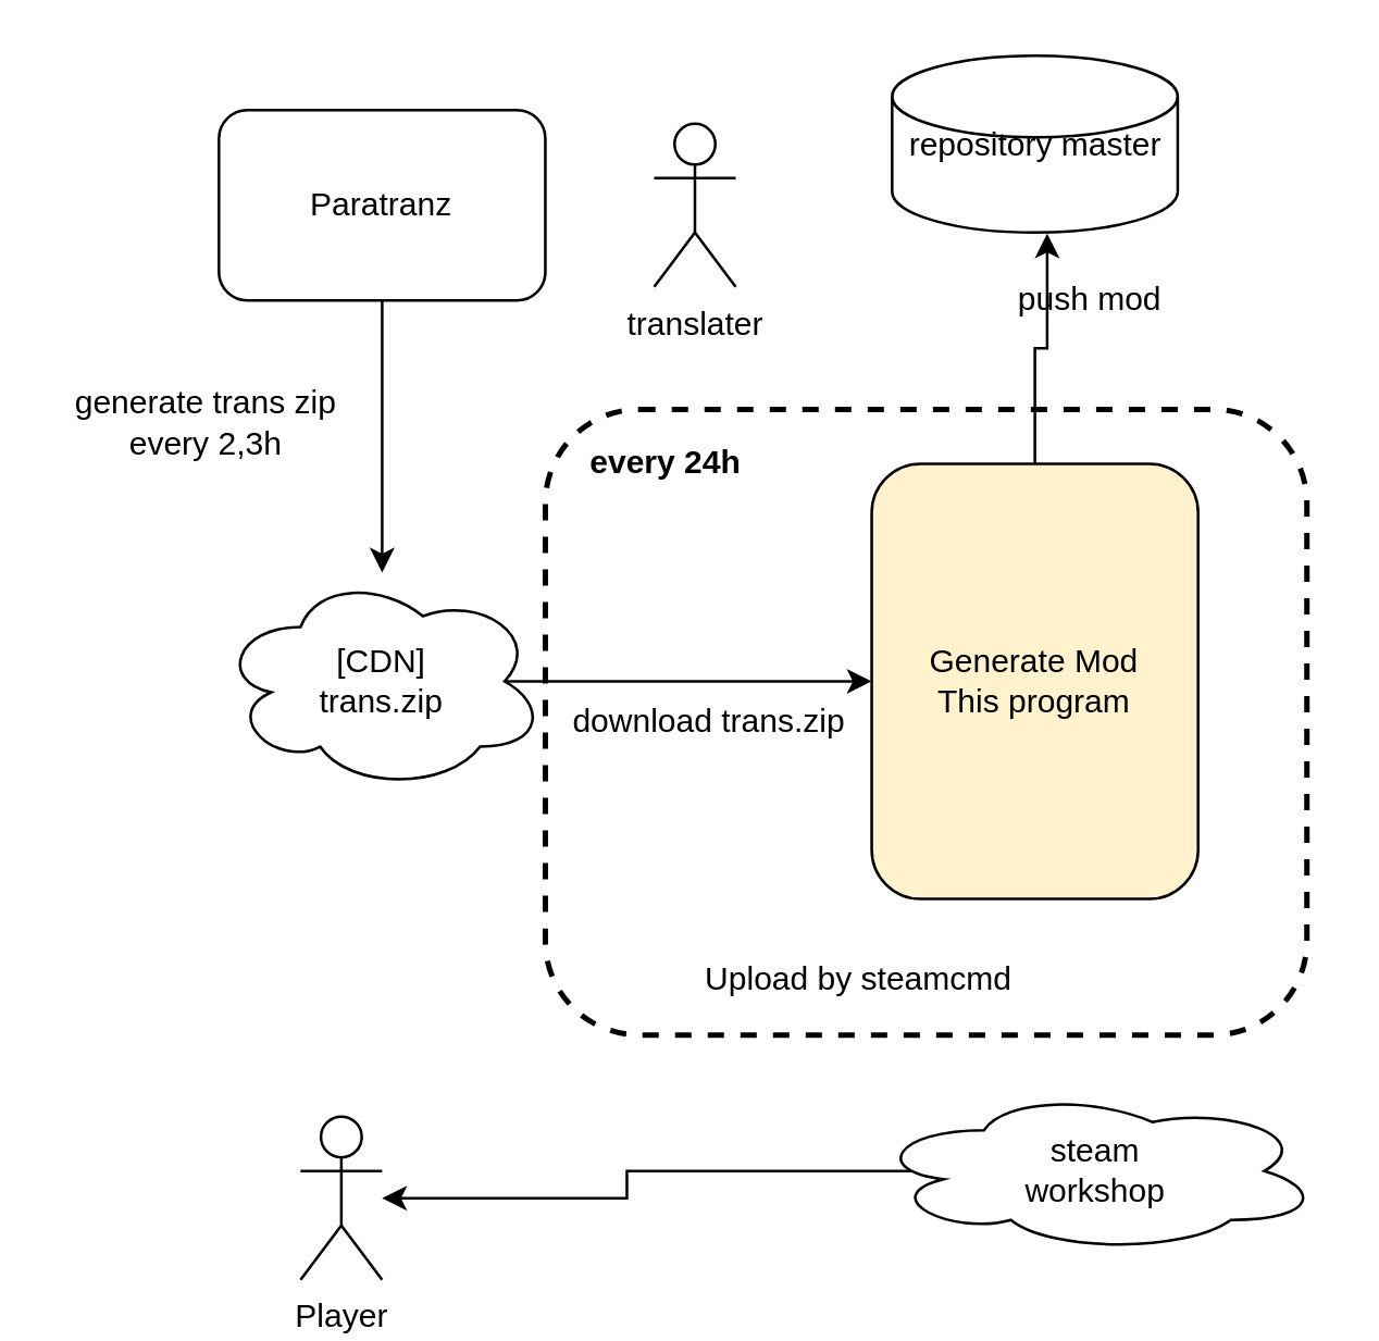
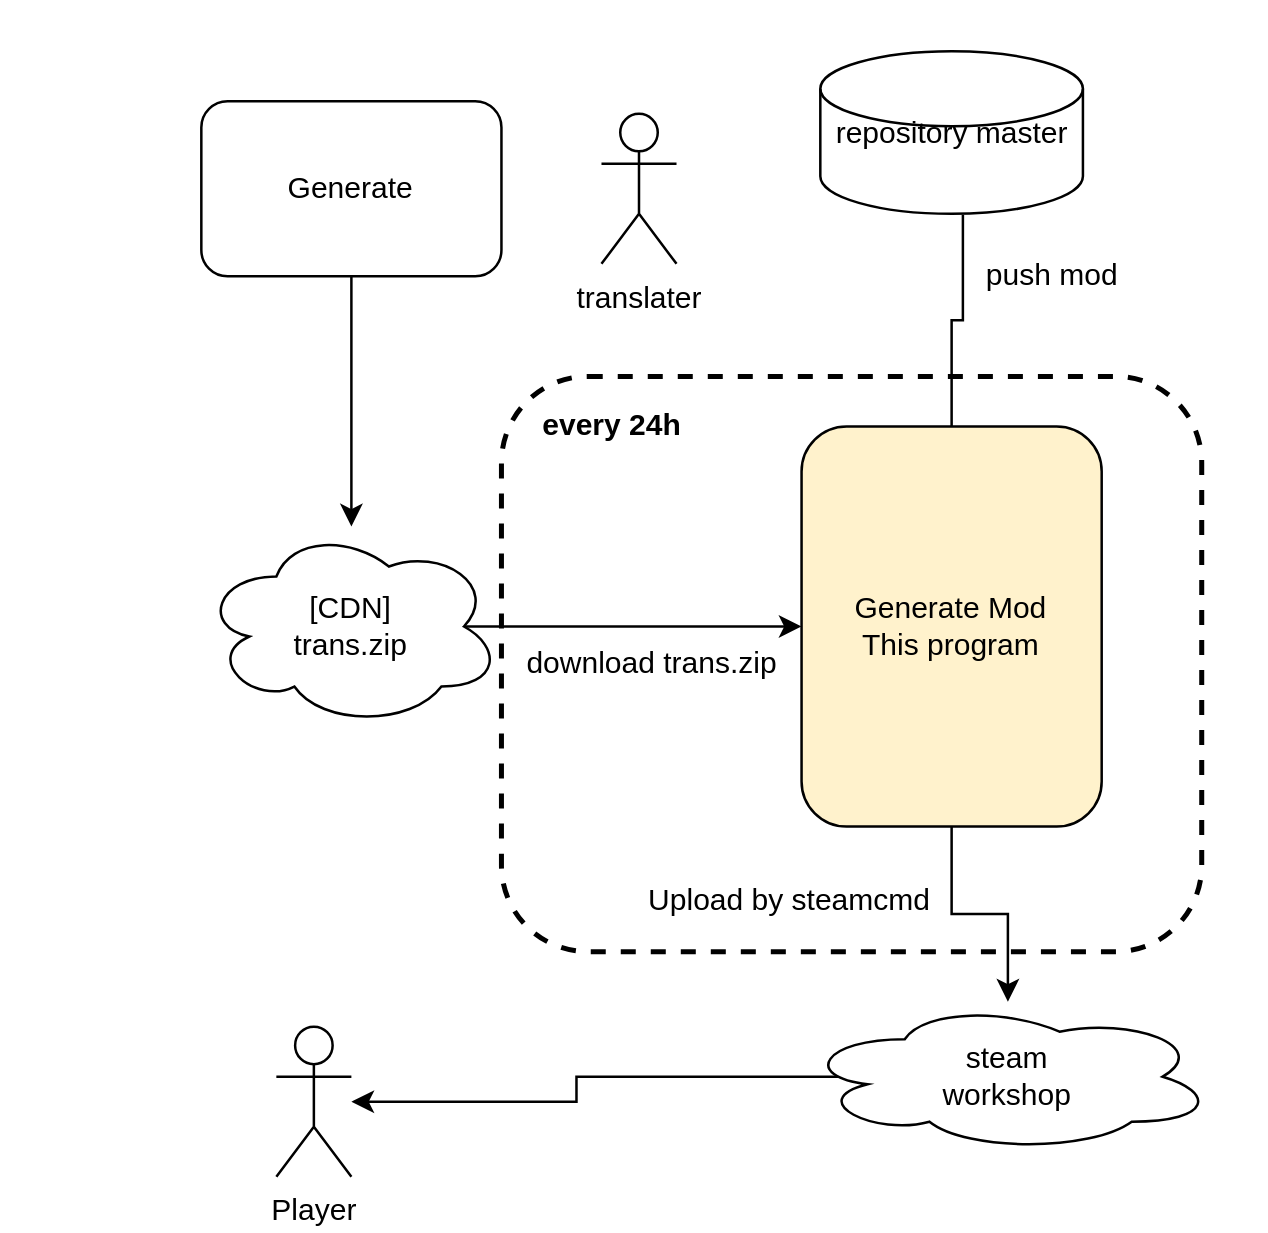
- <mxCell id="3" value="Paratranz" style="rounded=1;whiteSpace=wrap;html=1;" parent="1" vertex="1"><mxGeometry x="80" y="40" width="120" height="70" as="geometry" /></mxCell>
+ <mxCell id="3" value="Generate" style="rounded=1;whiteSpace=wrap;html=1;" parent="1" vertex="1"><mxGeometry x="80" y="40" width="120" height="70" as="geometry" /></mxCell>
- <mxCell id="7" style="edgeStyle=orthogonalEdgeStyle;rounded=0;orthogonalLoop=1;jettySize=auto;html=1;exitX=0.5;exitY=0;exitDx=0;exitDy=0;entryX=0.543;entryY=1.005;entryDx=0;entryDy=0;entryPerimeter=0;" parent="1" source="8" target="18" edge="1"><mxGeometry relative="1" as="geometry" /></mxCell>
+ <mxCell id="7" style="edgeStyle=orthogonalEdgeStyle;rounded=0;orthogonalLoop=1;jettySize=auto;html=1;exitX=0.5;exitY=0;exitDx=0;exitDy=0;entryX=0.543;entryY=1.005;entryDx=0;entryDy=0;entryPerimeter=0;endArrow=none;" parent="1" source="8" target="18" edge="1"><mxGeometry relative="1" as="geometry" /></mxCell>
- <mxCell id="19" value="push mod" style="text;html=1;align=center;verticalAlign=middle;resizable=0;points=[];autosize=1;" parent="1" vertex="1"><mxGeometry x="365" y="100" width="70" height="20" as="geometry" /></mxCell>
+ <mxCell id="19" value="push mod" style="text;html=1;align=center;verticalAlign=middle;resizable=0;points=[];autosize=1;" parent="1" vertex="1"><mxGeometry x="385" y="100" width="70" height="20" as="geometry" /></mxCell>
- <mxCell id="11" value="generate trans zip&lt;br&gt;every 2,3h" style="text;html=1;align=center;verticalAlign=middle;resizable=0;points=[];autosize=1;" parent="1" vertex="1"><mxGeometry x="20" y="140" width="110" height="30" as="geometry" /></mxCell>
+ <mxCell id="6" style="edgeStyle=orthogonalEdgeStyle;rounded=0;orthogonalLoop=1;jettySize=auto;html=1;exitX=0.5;exitY=1;exitDx=0;exitDy=0;" parent="1" source="8" target="10" edge="1"><mxGeometry relative="1" as="geometry" /></mxCell>
